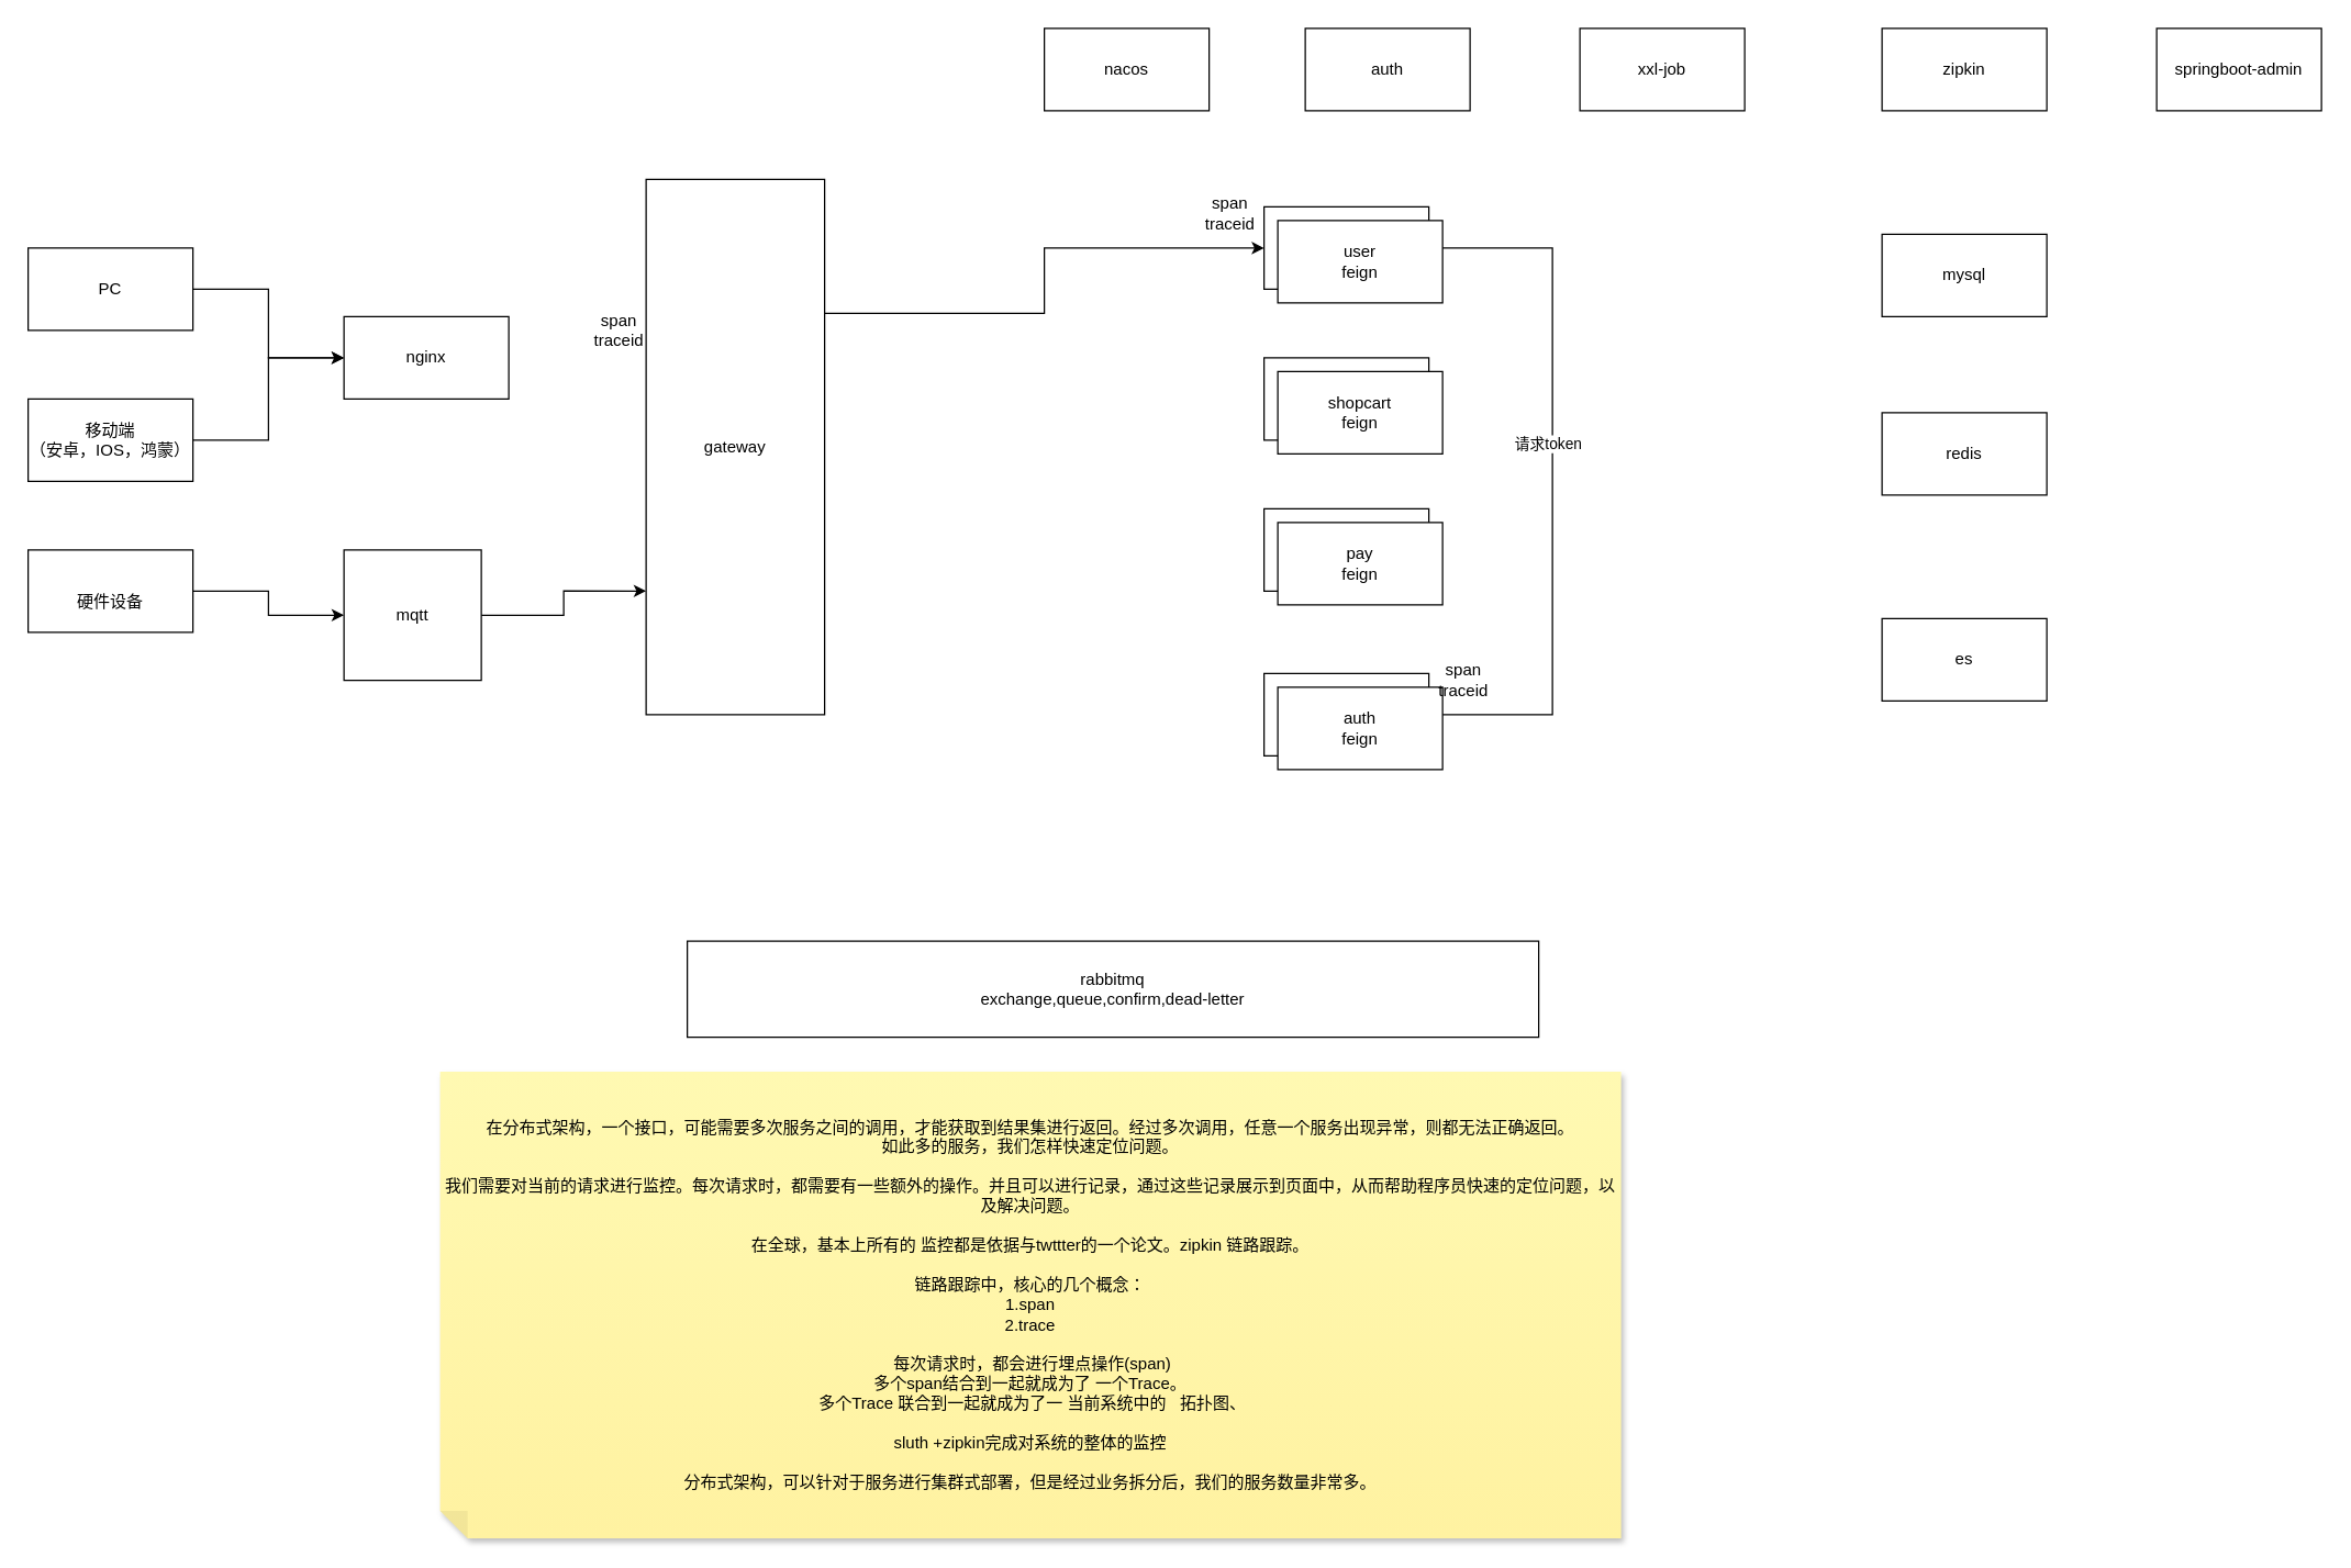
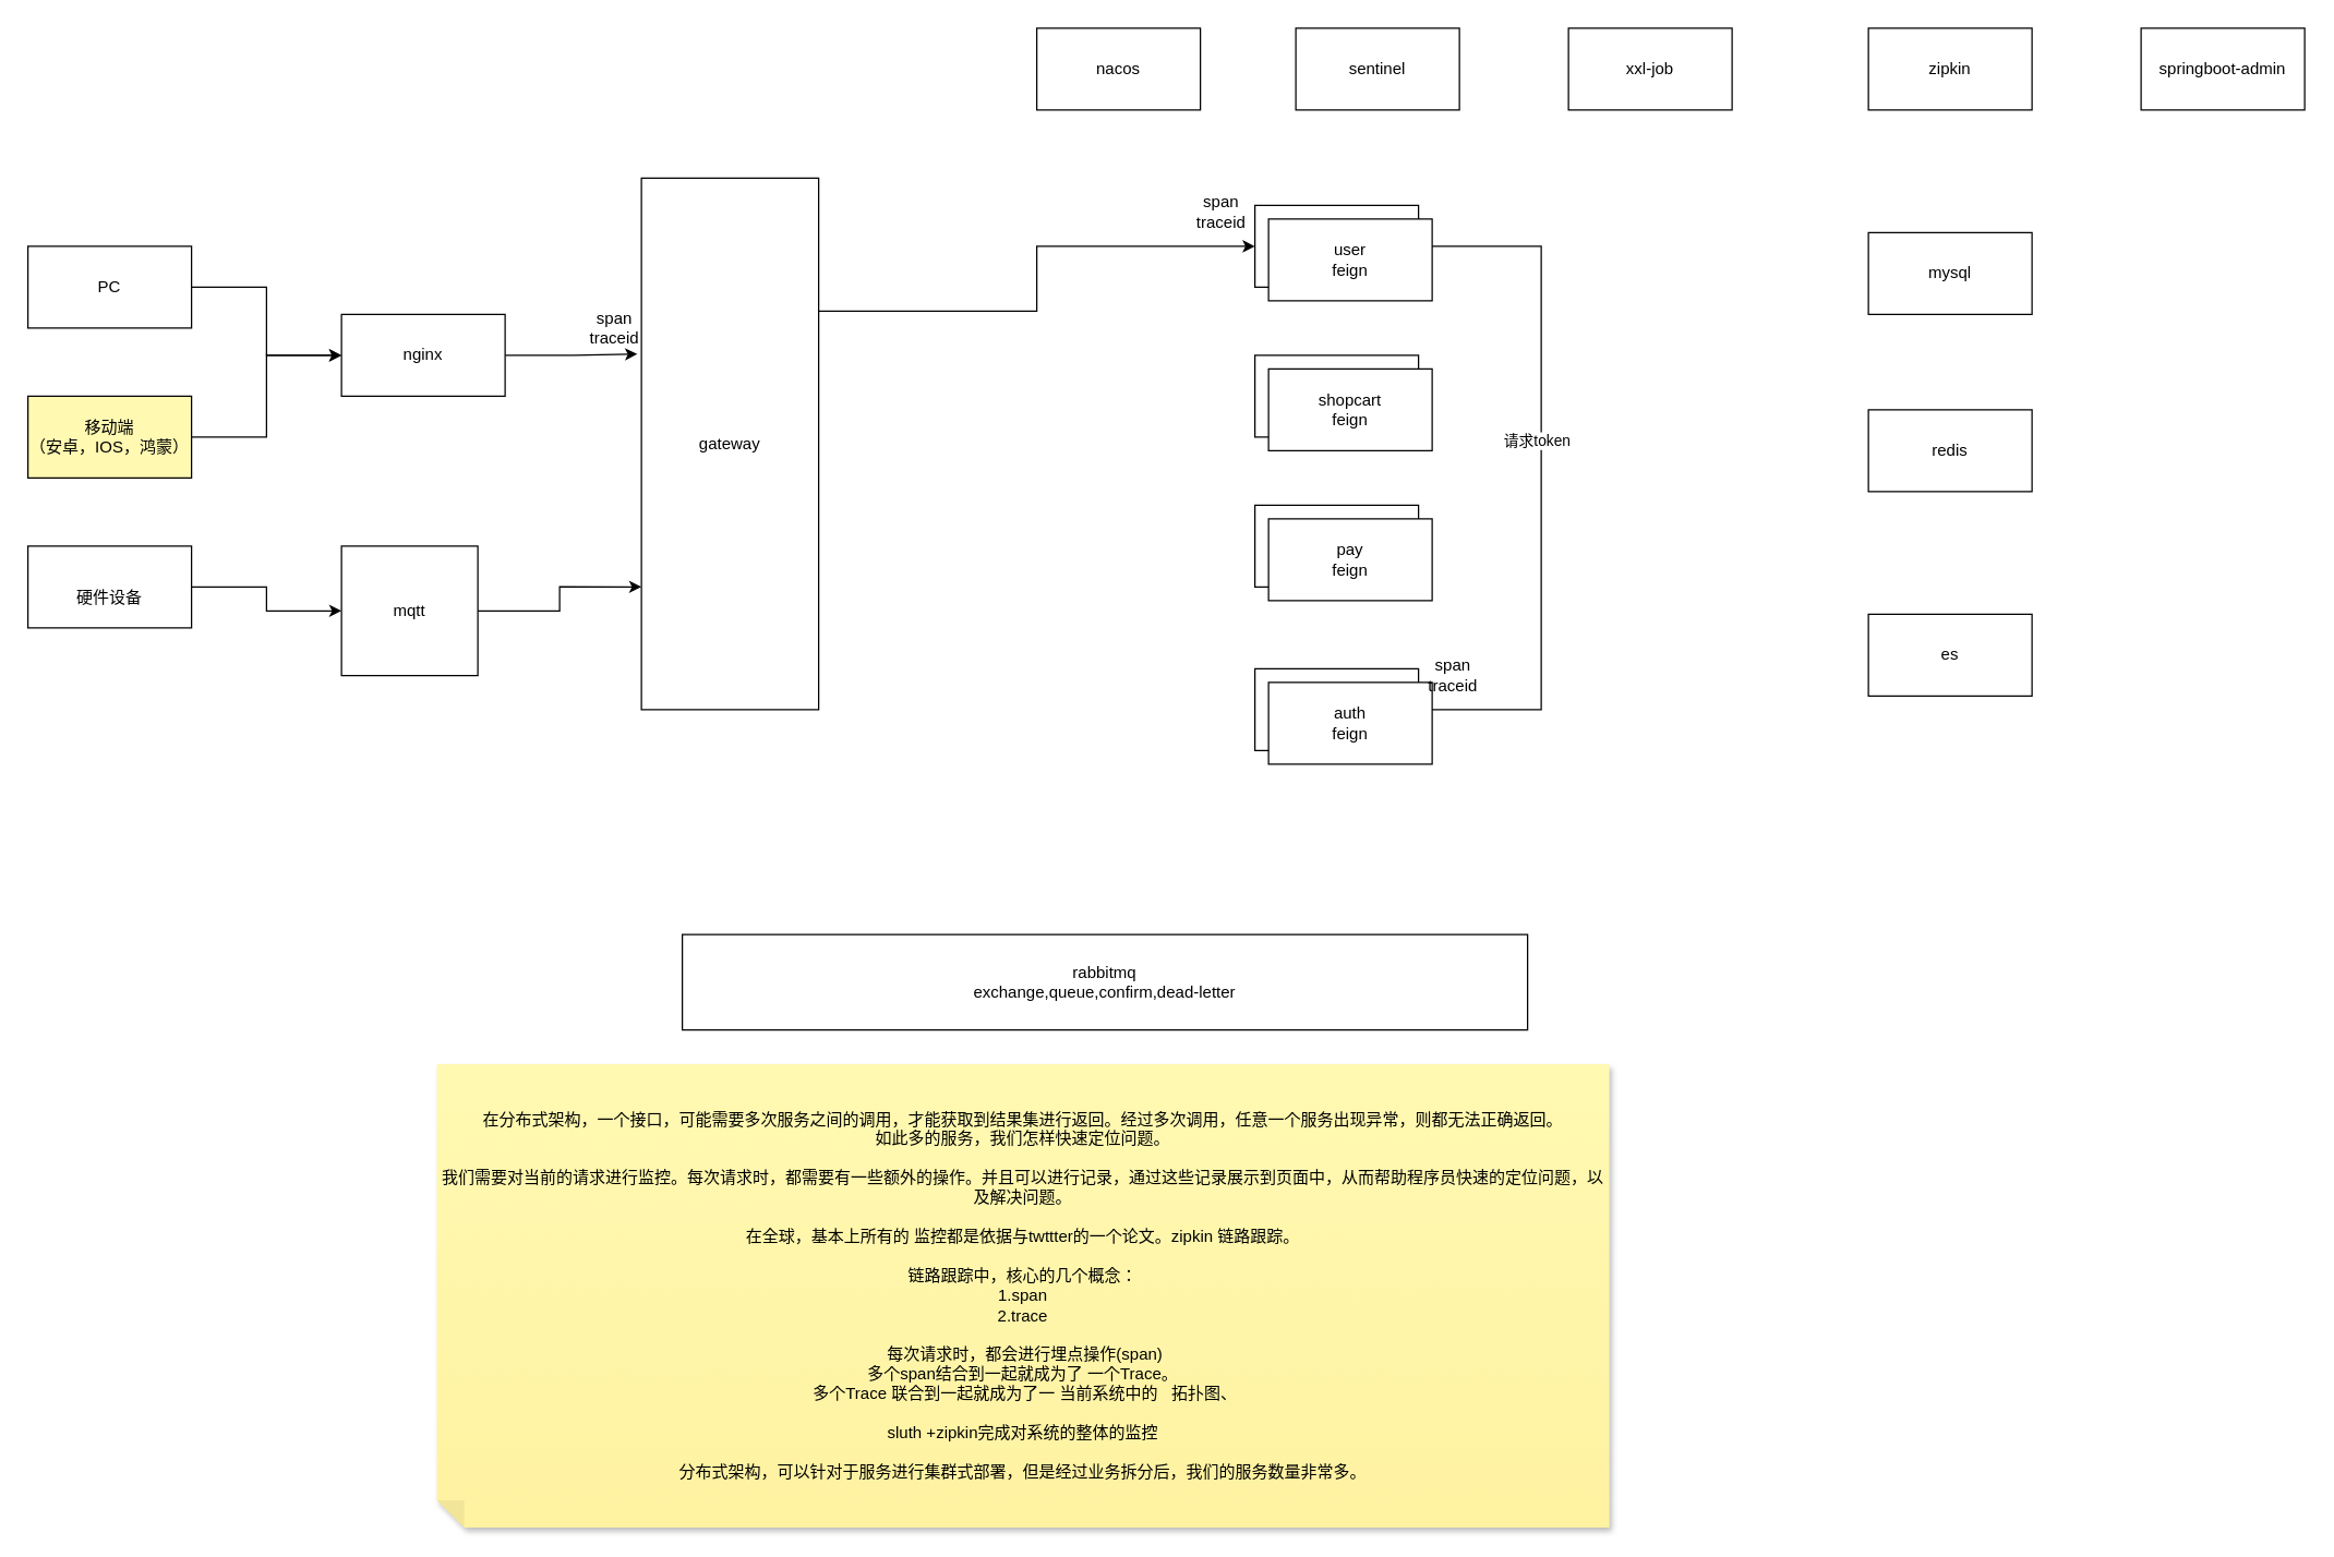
- <mxCell id="21" value="auth" style="rounded=0;whiteSpace=wrap;html=1;" vertex="1" parent="1"><mxGeometry x="950" y="20" width="120" height="60" as="geometry" /></mxCell>
+ <mxCell id="21" value="sentinel" style="rounded=0;whiteSpace=wrap;html=1;" vertex="1" parent="1"><mxGeometry x="950" y="20" width="120" height="60" as="geometry" /></mxCell>
+ <mxCell id="7" style="edgeStyle=orthogonalEdgeStyle;rounded=0;orthogonalLoop=1;jettySize=auto;html=1;entryX=-0.023;entryY=0.331;entryDx=0;entryDy=0;entryPerimeter=0;" edge="1" parent="1" source="8" target="14"><mxGeometry relative="1" as="geometry" /></mxCell>
- <mxCell id="6" value="移动端&lt;br&gt;（安卓，IOS，鸿蒙）" style="rounded=0;whiteSpace=wrap;html=1;" vertex="1" parent="1"><mxGeometry x="20" y="290" width="120" height="60" as="geometry" /></mxCell>
+ <mxCell id="6" value="移动端&lt;br&gt;（安卓，IOS，鸿蒙）" style="rounded=0;whiteSpace=wrap;html=1;fillColor=#fff9b2;" vertex="1" parent="1"><mxGeometry x="20" y="290" width="120" height="60" as="geometry" /></mxCell>
